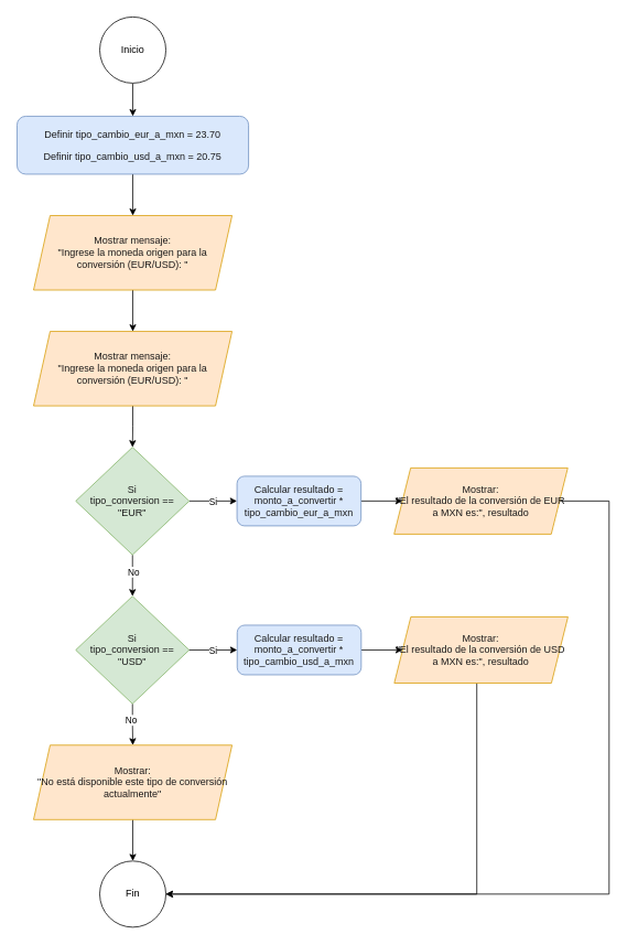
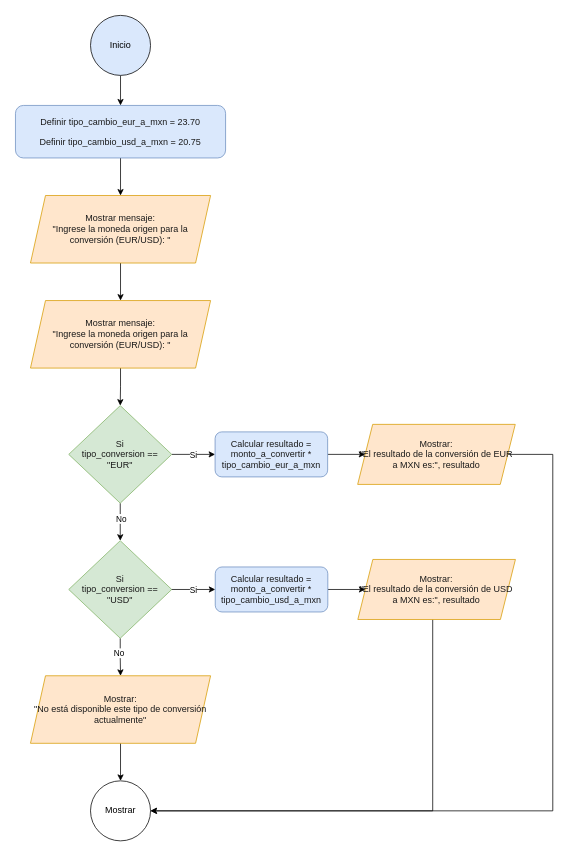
- <mxCell id="3" value="Inicio" style="ellipse;whiteSpace=wrap;html=1;aspect=fixed;" vertex="1" parent="1"><mxGeometry x="120" y="20" width="80" height="80" as="geometry" /></mxCell>
+ <mxCell id="3" value="Inicio" style="ellipse;whiteSpace=wrap;html=1;aspect=fixed;fillColor=#dae8fc;" vertex="1" parent="1"><mxGeometry x="120" y="20" width="80" height="80" as="geometry" /></mxCell>
- <mxCell id="30" value="Fin" style="ellipse;whiteSpace=wrap;html=1;aspect=fixed;direction=south;" vertex="1" parent="1"><mxGeometry x="120" y="1040" width="80" height="80" as="geometry" /></mxCell>
+ <mxCell id="30" value="Mostrar" style="ellipse;whiteSpace=wrap;html=1;aspect=fixed;direction=south;" vertex="1" parent="1"><mxGeometry x="120" y="1040" width="80" height="80" as="geometry" /></mxCell>
